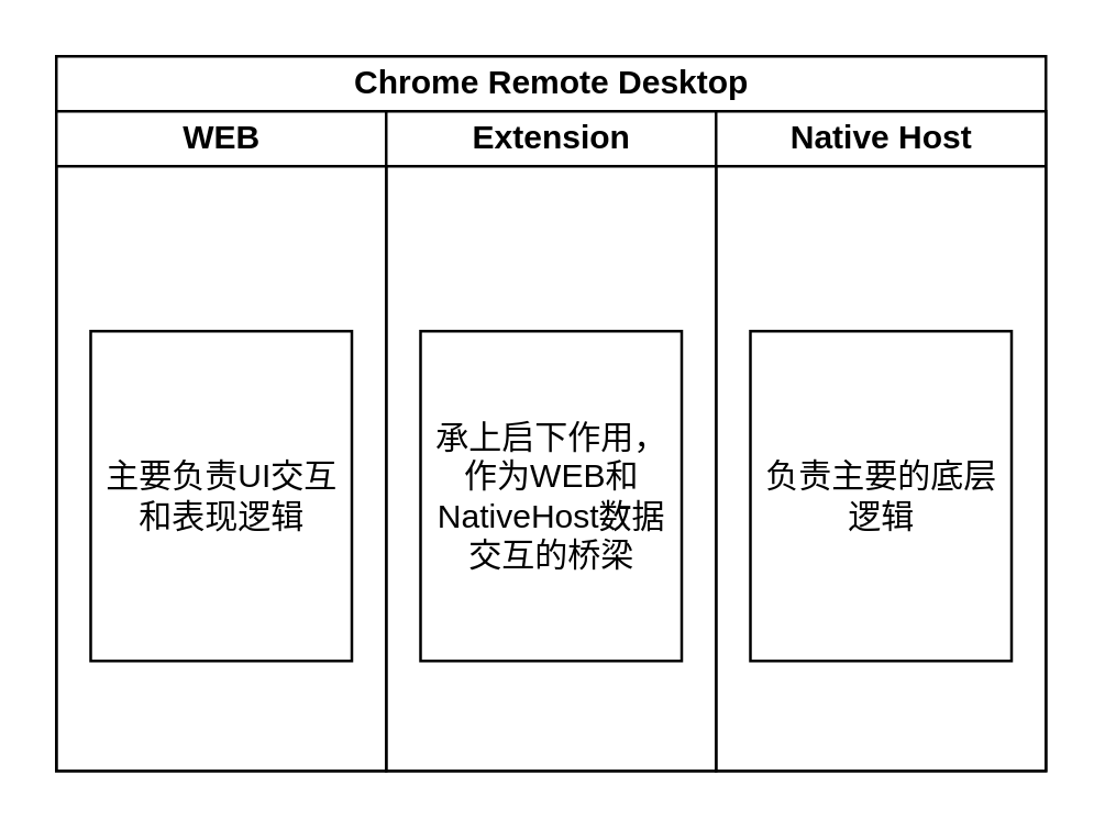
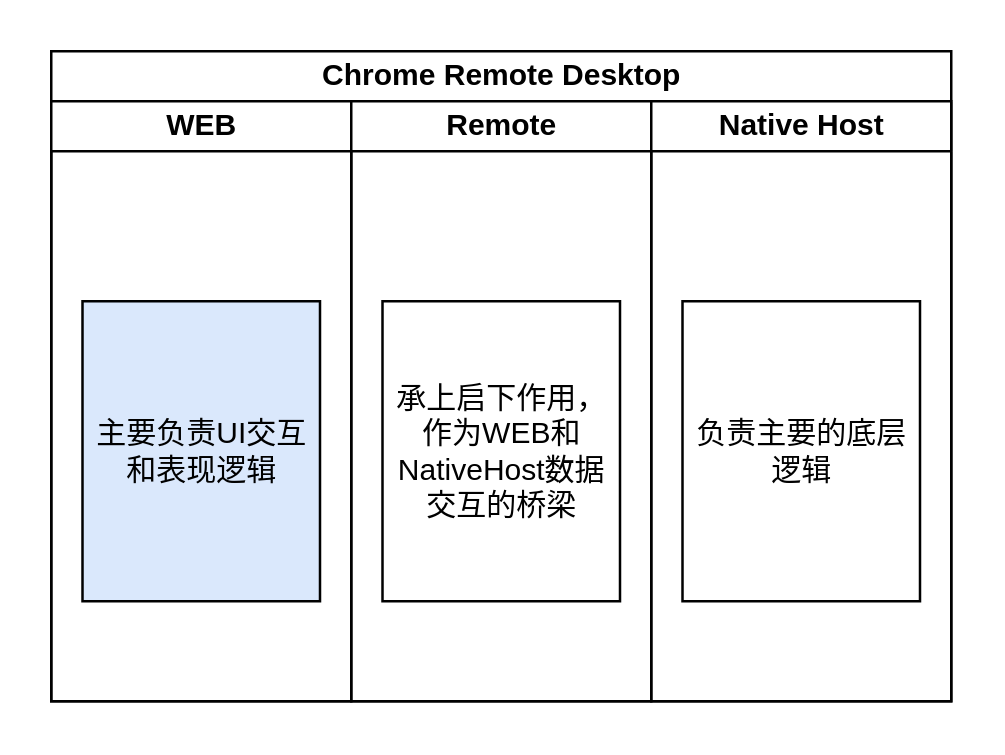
- <mxCell id="5" value="Extension" style="swimlane;html=1;startSize=20;" vertex="1" parent="2"><mxGeometry x="120" y="20" width="120" height="240" as="geometry" /></mxCell>
+ <mxCell id="5" value="Remote" style="swimlane;html=1;startSize=20;" vertex="1" parent="2"><mxGeometry x="120" y="20" width="120" height="240" as="geometry" /></mxCell>
- <mxCell id="4" value="主要负责UI交互和表现逻辑" style="rounded=0;whiteSpace=wrap;html=1;" vertex="1" parent="3"><mxGeometry x="12.5" y="80" width="95" height="120" as="geometry" /></mxCell>
+ <mxCell id="4" value="主要负责UI交互和表现逻辑" style="rounded=0;whiteSpace=wrap;html=1;fillColor=#dae8fc;" vertex="1" parent="3"><mxGeometry x="12.5" y="80" width="95" height="120" as="geometry" /></mxCell>
